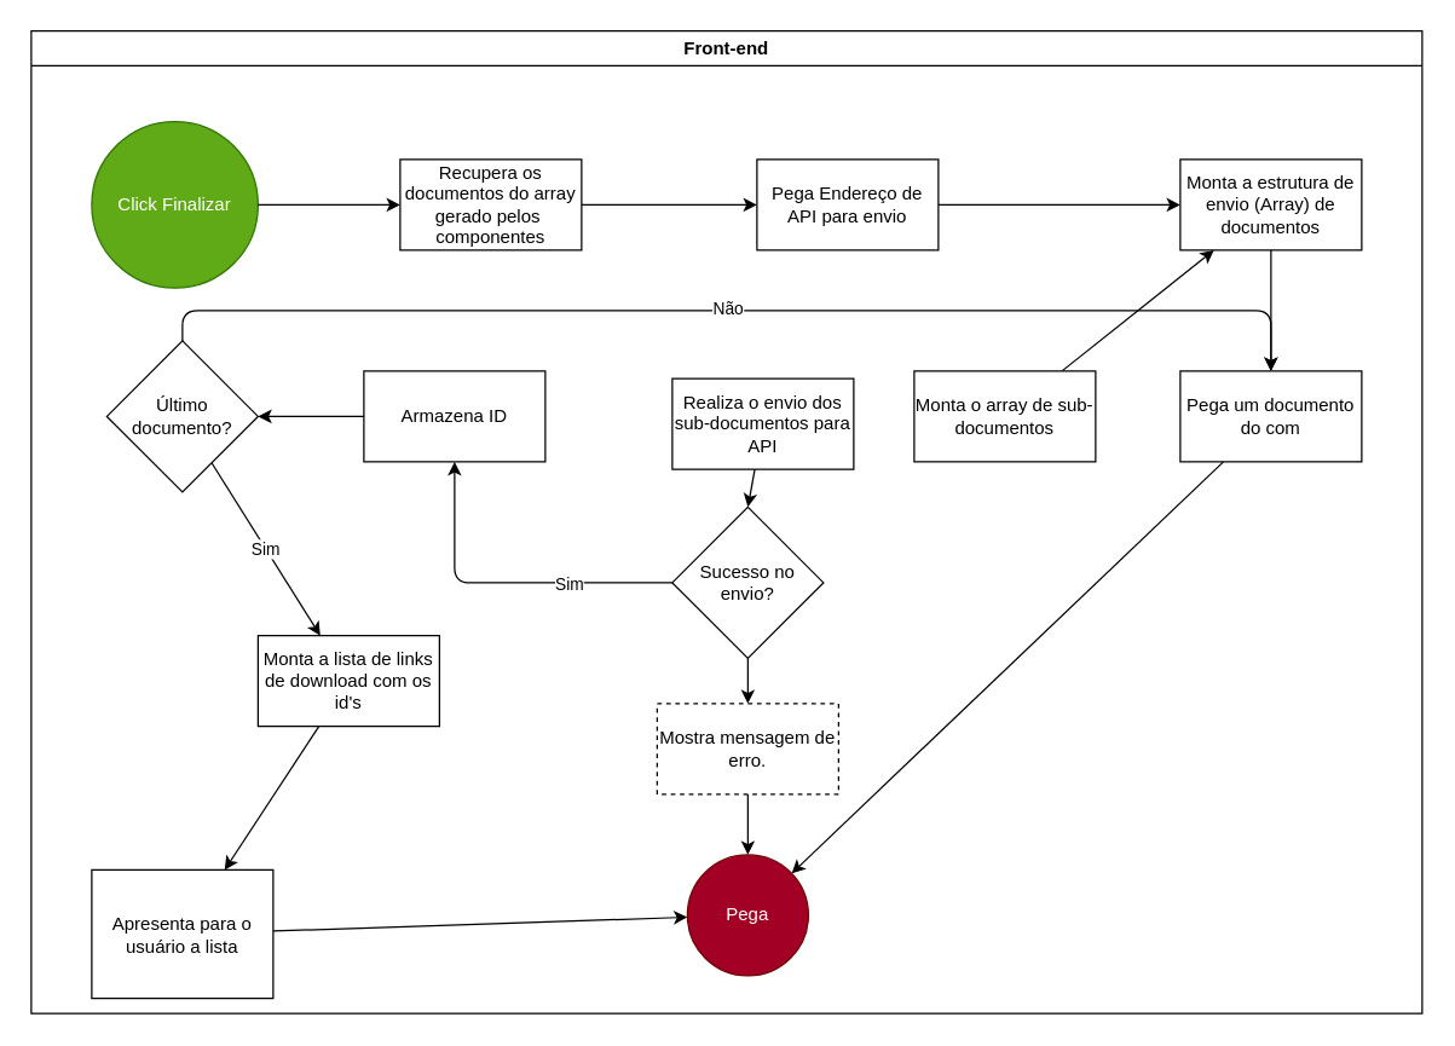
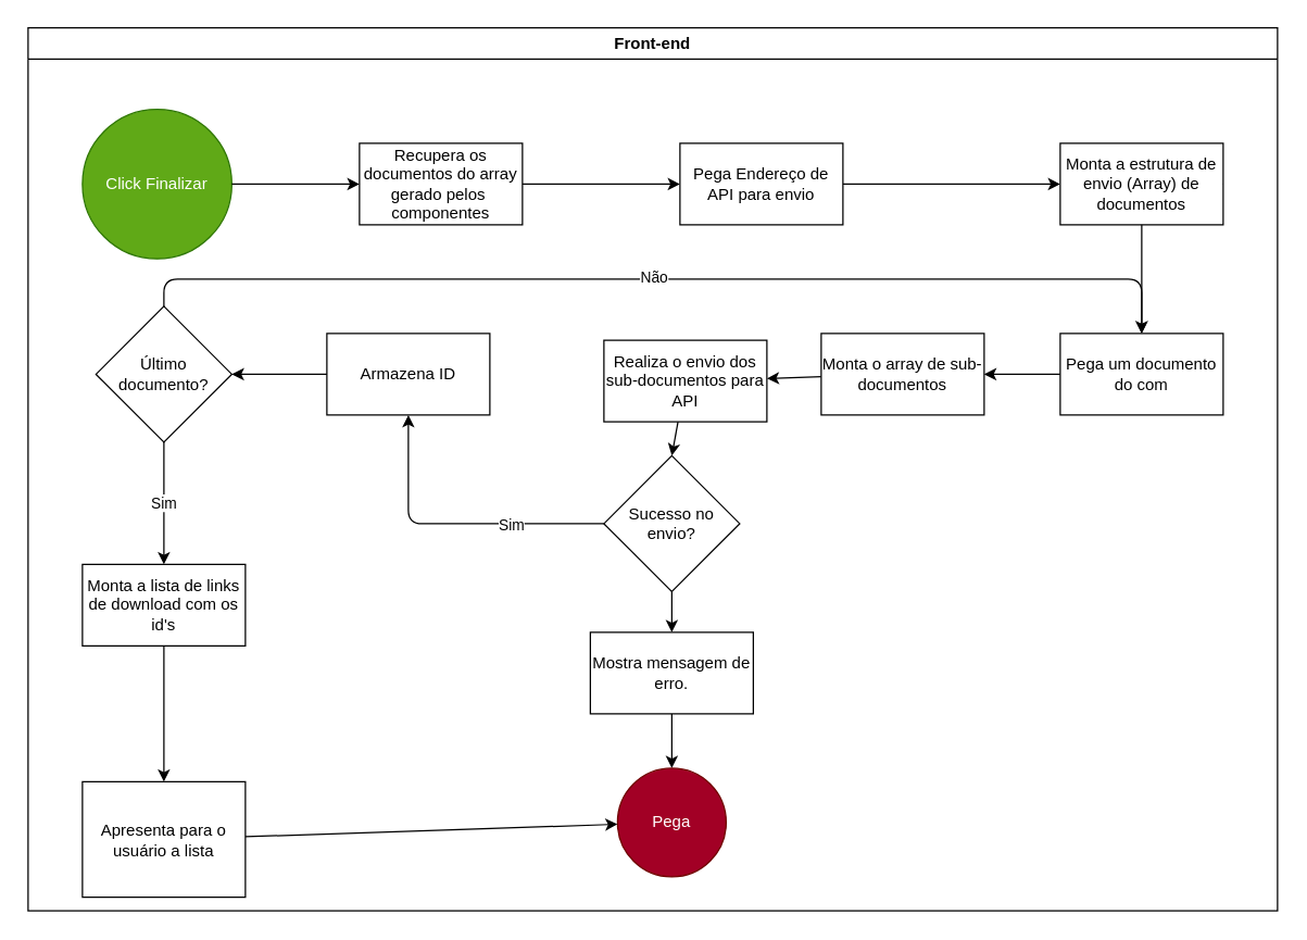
- <mxCell id="13" value="" style="edgeStyle=none;html=1;" edge="1" parent="2" source="14" target="10"><mxGeometry relative="1" as="geometry" /></mxCell>
+ <mxCell id="13" value="" style="edgeStyle=none;html=1;" edge="1" parent="2" source="14" target="16"><mxGeometry relative="1" as="geometry" /></mxCell>
- <mxCell id="11" value="" style="edgeStyle=none;html=1;" edge="1" parent="2" source="12" target="29"><mxGeometry relative="1" as="geometry" /></mxCell>
+ <mxCell id="11" value="" style="edgeStyle=none;html=1;" edge="1" parent="2" source="12" target="14"><mxGeometry relative="1" as="geometry" /></mxCell>
- <mxCell id="22" value="Monta a lista de links de download com os id's" style="whiteSpace=wrap;html=1;" vertex="1" parent="2"><mxGeometry x="150" y="400" width="120" height="60" as="geometry" /></mxCell>
+ <mxCell id="22" value="Monta a lista de links de download com os id's" style="whiteSpace=wrap;html=1;" vertex="1" parent="2"><mxGeometry x="40" y="395" width="120" height="60" as="geometry" /></mxCell>
- <mxCell id="28" value="Mostra mensagem de erro." style="whiteSpace=wrap;html=1;dashed=1;" vertex="1" parent="2"><mxGeometry x="414" y="445" width="120" height="60" as="geometry" /></mxCell>
+ <mxCell id="28" value="Mostra mensagem de erro." style="whiteSpace=wrap;html=1;" vertex="1" parent="2"><mxGeometry x="414" y="445" width="120" height="60" as="geometry" /></mxCell>
